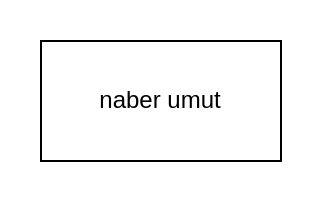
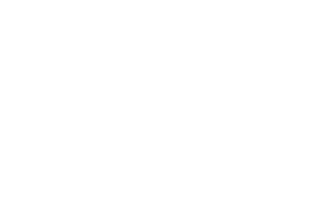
- <mxCell id="2" value="naber umut" style="rounded=0;whiteSpace=wrap;html=1;" vertex="1" parent="1"><mxGeometry x="20" y="20" width="120" height="60" as="geometry" /></mxCell>
